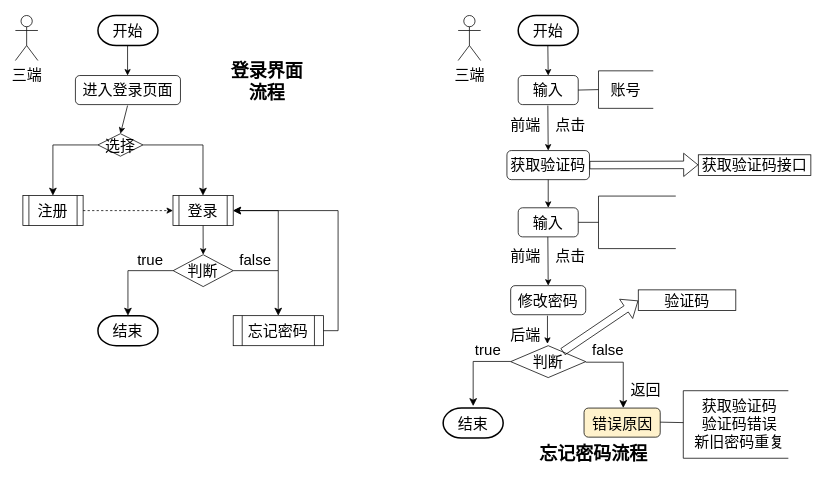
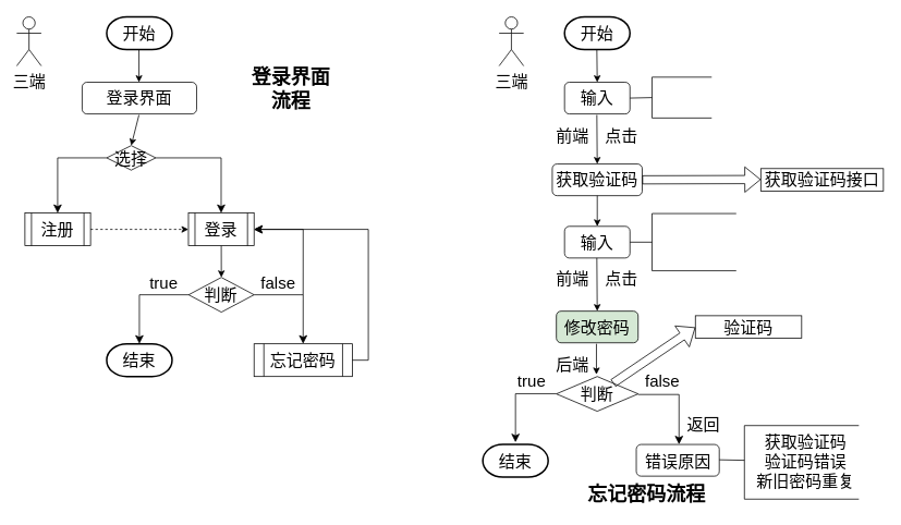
- <mxCell id="34" value="账号" style="text;html=1;strokeColor=none;fillColor=none;align=center;verticalAlign=middle;whiteSpace=wrap;rounded=0;strokeWidth=1;fontSize=20;" parent="1" vertex="1"><mxGeometry x="806.75" y="93.75" width="53.25" height="50" as="geometry" /></mxCell>
- <mxCell id="5" value="进入登录页面" style="rounded=1;whiteSpace=wrap;html=1;fontSize=20;" parent="1" vertex="1"><mxGeometry x="100" y="100" width="140" height="38.75" as="geometry" /></mxCell>
+ <mxCell id="5" value="登录界面" style="rounded=1;whiteSpace=wrap;html=1;fontSize=20;" parent="1" vertex="1"><mxGeometry x="100" y="100" width="140" height="38.75" as="geometry" /></mxCell>
- <mxCell id="53" value="修改密码" style="rounded=1;whiteSpace=wrap;html=1;fontSize=20;" parent="1" vertex="1"><mxGeometry x="680" y="380" width="100" height="38.75" as="geometry" /></mxCell>
+ <mxCell id="53" value="修改密码" style="rounded=1;whiteSpace=wrap;html=1;fontSize=20;fillColor=#d5e8d4;" parent="1" vertex="1"><mxGeometry x="680" y="380" width="100" height="38.75" as="geometry" /></mxCell>
- <mxCell id="39" value="错误原因" style="rounded=1;whiteSpace=wrap;html=1;fontSize=20;fillColor=#fff2cc;" parent="1" vertex="1"><mxGeometry x="777.75" y="543.13" width="101.5" height="38.75" as="geometry" /></mxCell>
+ <mxCell id="39" value="错误原因" style="rounded=1;whiteSpace=wrap;html=1;fontSize=20;" parent="1" vertex="1"><mxGeometry x="777.75" y="543.13" width="101.5" height="38.75" as="geometry" /></mxCell>
